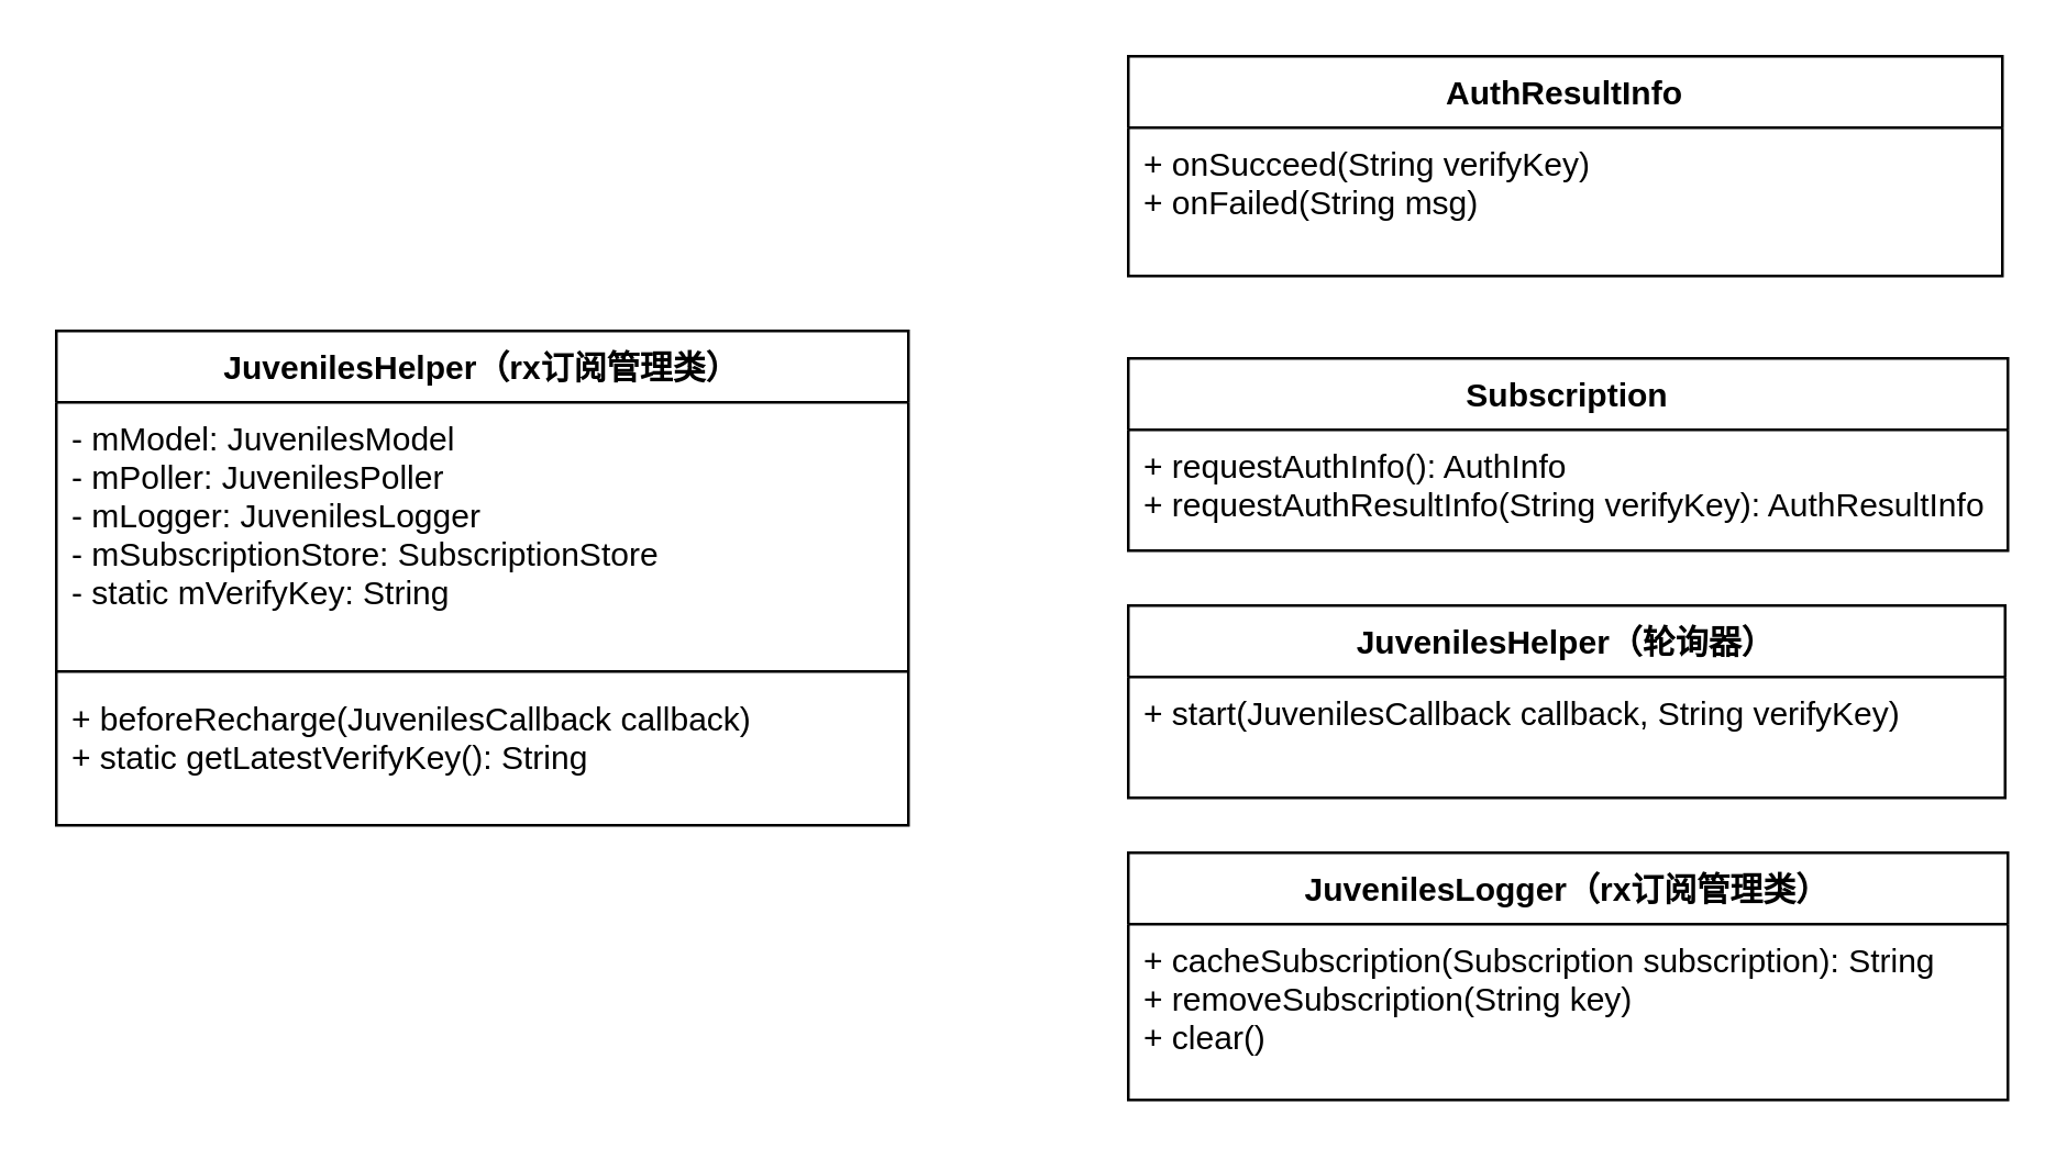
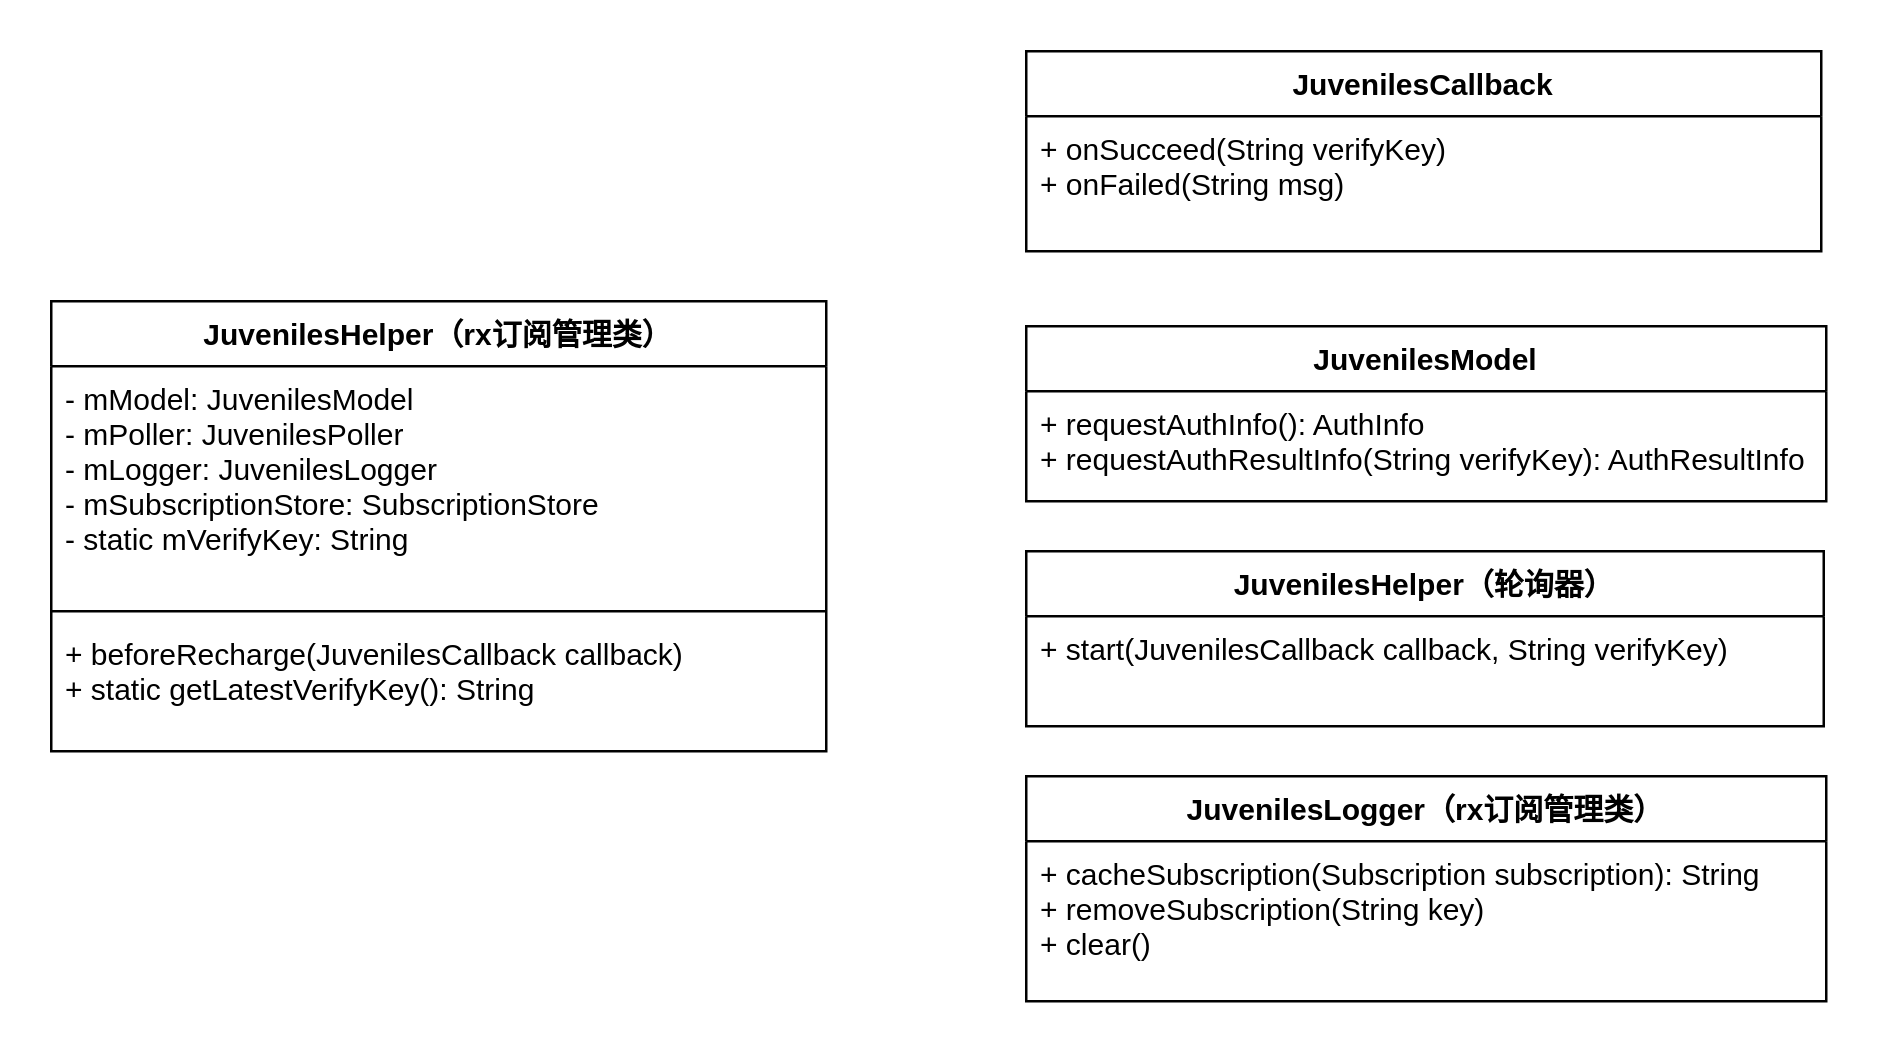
- <mxCell id="6" value="AuthResultInfo" style="swimlane;fontStyle=1;align=center;verticalAlign=top;childLayout=stackLayout;horizontal=1;startSize=26;horizontalStack=0;resizeParent=1;resizeParentMax=0;resizeLast=0;collapsible=1;marginBottom=0;" vertex="1" parent="1"><mxGeometry x="410" y="20" width="318" height="80" as="geometry" /></mxCell>
+ <mxCell id="6" value="JuvenilesCallback" style="swimlane;fontStyle=1;align=center;verticalAlign=top;childLayout=stackLayout;horizontal=1;startSize=26;horizontalStack=0;resizeParent=1;resizeParentMax=0;resizeLast=0;collapsible=1;marginBottom=0;" vertex="1" parent="1"><mxGeometry x="410" y="20" width="318" height="80" as="geometry" /></mxCell>
- <mxCell id="8" value="Subscription" style="swimlane;fontStyle=1;align=center;verticalAlign=top;childLayout=stackLayout;horizontal=1;startSize=26;horizontalStack=0;resizeParent=1;resizeParentMax=0;resizeLast=0;collapsible=1;marginBottom=0;" vertex="1" parent="1"><mxGeometry x="410" y="130" width="320" height="70" as="geometry" /></mxCell>
+ <mxCell id="8" value="JuvenilesModel" style="swimlane;fontStyle=1;align=center;verticalAlign=top;childLayout=stackLayout;horizontal=1;startSize=26;horizontalStack=0;resizeParent=1;resizeParentMax=0;resizeLast=0;collapsible=1;marginBottom=0;" vertex="1" parent="1"><mxGeometry x="410" y="130" width="320" height="70" as="geometry" /></mxCell>
